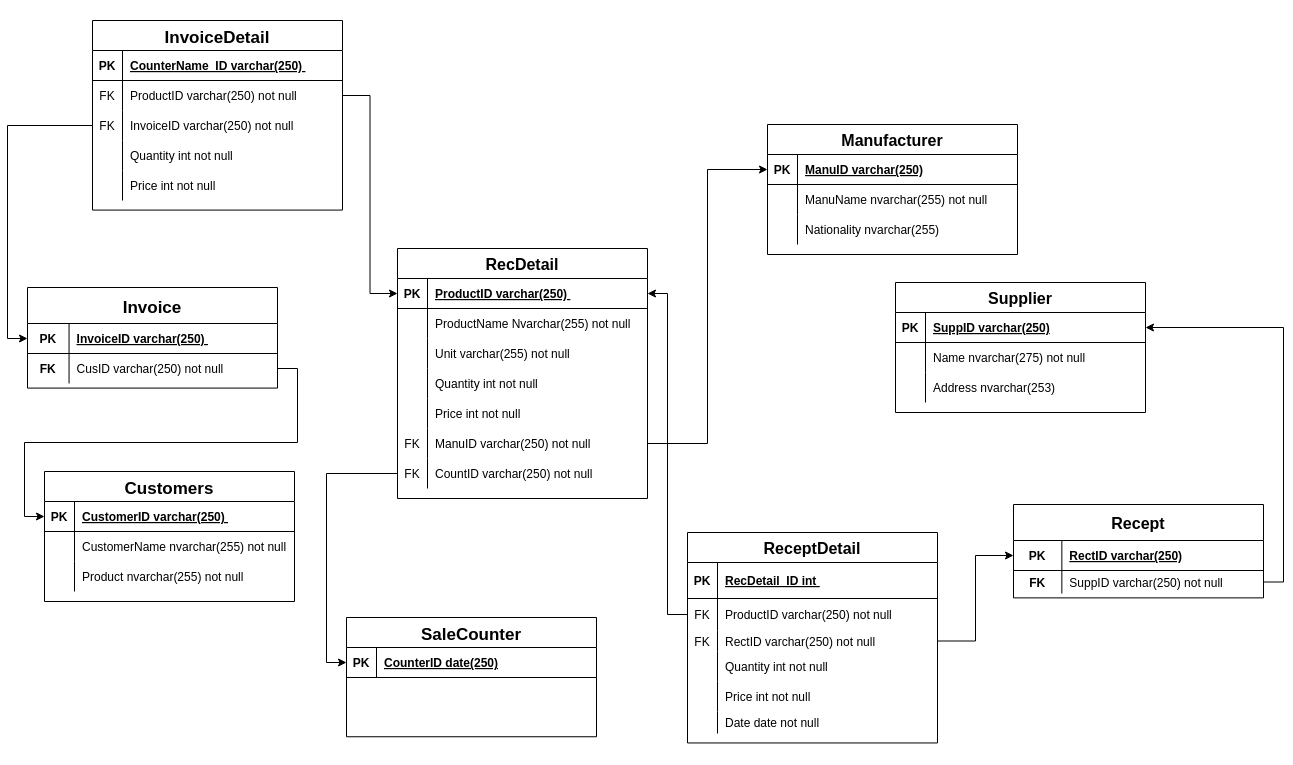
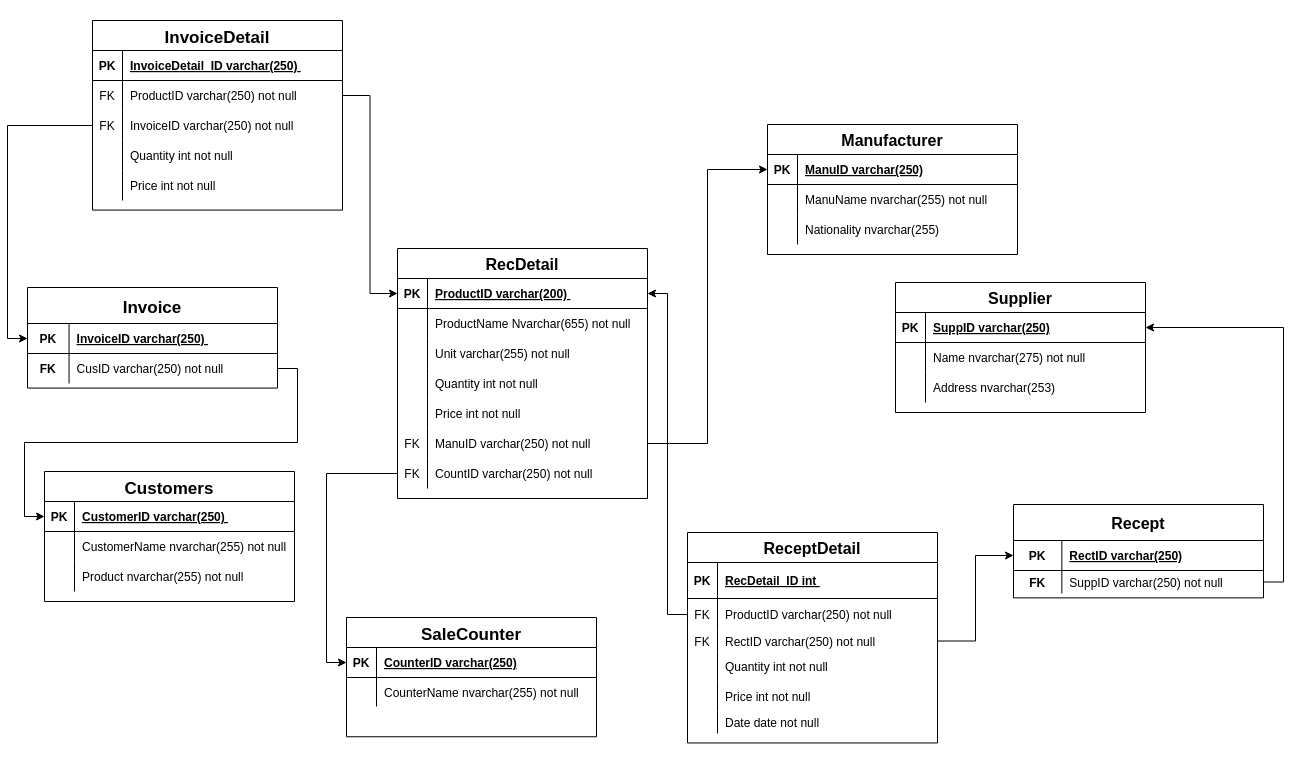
- <mxCell id="74" value="CounterName_ID varchar(250) " style="shape=partialRectangle;overflow=hidden;connectable=0;fillColor=none;top=0;left=0;bottom=0;right=0;align=left;spacingLeft=6;fontStyle=5;" parent="72" vertex="1"><mxGeometry x="30" width="220" height="30" as="geometry"><mxRectangle width="220" height="30" as="alternateBounds" /></mxGeometry></mxCell>
+ <mxCell id="74" value="InvoiceDetail_ID varchar(250) " style="shape=partialRectangle;overflow=hidden;connectable=0;fillColor=none;top=0;left=0;bottom=0;right=0;align=left;spacingLeft=6;fontStyle=5;" parent="72" vertex="1"><mxGeometry x="30" width="220" height="30" as="geometry"><mxRectangle width="220" height="30" as="alternateBounds" /></mxGeometry></mxCell>
- <mxCell id="5" value="ProductID varchar(250) " style="shape=partialRectangle;overflow=hidden;connectable=0;fillColor=none;top=0;left=0;bottom=0;right=0;align=left;spacingLeft=6;fontStyle=5;" parent="3" vertex="1"><mxGeometry x="30" width="220" height="30" as="geometry"><mxRectangle width="220" height="30" as="alternateBounds" /></mxGeometry></mxCell>
+ <mxCell id="5" value="ProductID varchar(200) " style="shape=partialRectangle;overflow=hidden;connectable=0;fillColor=none;top=0;left=0;bottom=0;right=0;align=left;spacingLeft=6;fontStyle=5;" parent="3" vertex="1"><mxGeometry x="30" width="220" height="30" as="geometry"><mxRectangle width="220" height="30" as="alternateBounds" /></mxGeometry></mxCell>
- <mxCell id="8" value="ProductName Nvarchar(255) not null" style="shape=partialRectangle;overflow=hidden;connectable=0;fillColor=none;top=0;left=0;bottom=0;right=0;align=left;spacingLeft=6;" parent="6" vertex="1"><mxGeometry x="30" width="220" height="30" as="geometry"><mxRectangle width="220" height="30" as="alternateBounds" /></mxGeometry></mxCell>
+ <mxCell id="8" value="ProductName Nvarchar(655) not null" style="shape=partialRectangle;overflow=hidden;connectable=0;fillColor=none;top=0;left=0;bottom=0;right=0;align=left;spacingLeft=6;" parent="6" vertex="1"><mxGeometry x="30" width="220" height="30" as="geometry"><mxRectangle width="220" height="30" as="alternateBounds" /></mxGeometry></mxCell>
- <mxCell id="65" value="CounterID date(250)" style="shape=partialRectangle;overflow=hidden;connectable=0;fillColor=none;top=0;left=0;bottom=0;right=0;align=left;spacingLeft=6;fontStyle=5;" parent="63" vertex="1"><mxGeometry x="30" width="220" height="30" as="geometry"><mxRectangle width="220" height="30" as="alternateBounds" /></mxGeometry></mxCell>
+ <mxCell id="65" value="CounterID varchar(250)" style="shape=partialRectangle;overflow=hidden;connectable=0;fillColor=none;top=0;left=0;bottom=0;right=0;align=left;spacingLeft=6;fontStyle=5;" parent="63" vertex="1"><mxGeometry x="30" width="220" height="30" as="geometry"><mxRectangle width="220" height="30" as="alternateBounds" /></mxGeometry></mxCell>
+ <mxCell id="68" value="CounterName nvarchar(255) not null" style="shape=partialRectangle;overflow=hidden;connectable=0;fillColor=none;top=0;left=0;bottom=0;right=0;align=left;spacingLeft=6;" parent="66" vertex="1"><mxGeometry x="30" width="220" height="29" as="geometry"><mxRectangle width="220" height="29" as="alternateBounds" /></mxGeometry></mxCell>
